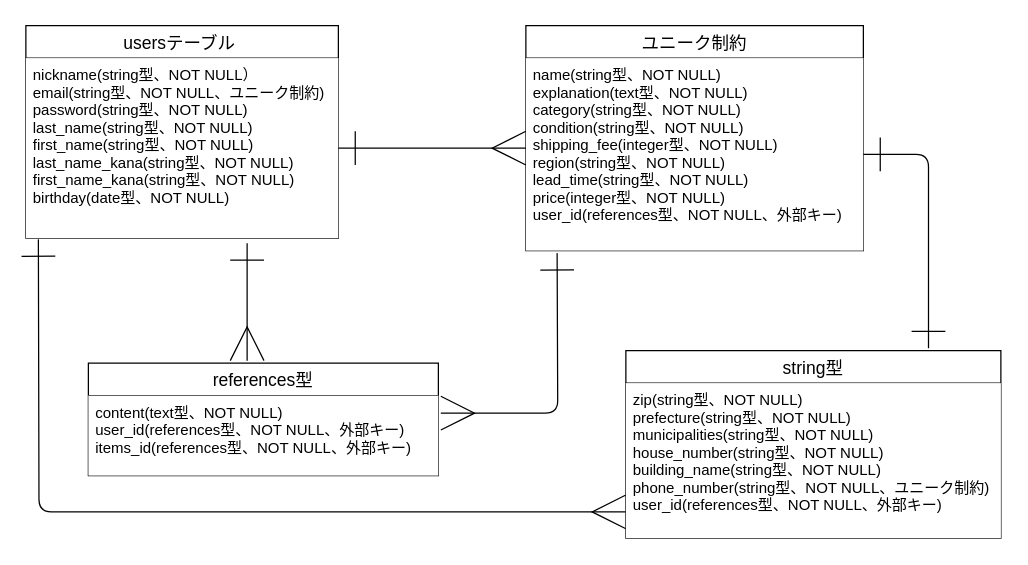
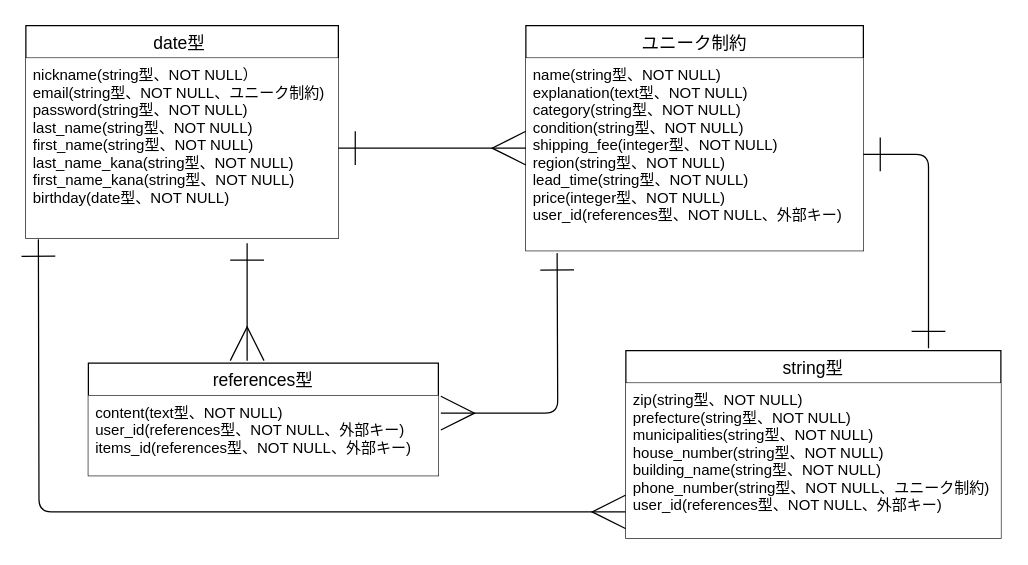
- <mxCell id="2" value="usersテーブル " style="swimlane;fontStyle=0;childLayout=stackLayout;horizontal=1;startSize=26;horizontalStack=0;resizeParent=1;resizeParentMax=0;resizeLast=0;collapsible=1;marginBottom=0;align=center;fontSize=14;fillColor=#FFFFFF;" parent="1" vertex="1"><mxGeometry x="20" y="20" width="250" height="170" as="geometry"><mxRectangle x="30" y="50" width="60" height="30" as="alternateBounds" /></mxGeometry></mxCell>
+ <mxCell id="2" value="date型 " style="swimlane;fontStyle=0;childLayout=stackLayout;horizontal=1;startSize=26;horizontalStack=0;resizeParent=1;resizeParentMax=0;resizeLast=0;collapsible=1;marginBottom=0;align=center;fontSize=14;fillColor=#FFFFFF;" parent="1" vertex="1"><mxGeometry x="20" y="20" width="250" height="170" as="geometry"><mxRectangle x="30" y="50" width="60" height="30" as="alternateBounds" /></mxGeometry></mxCell>
